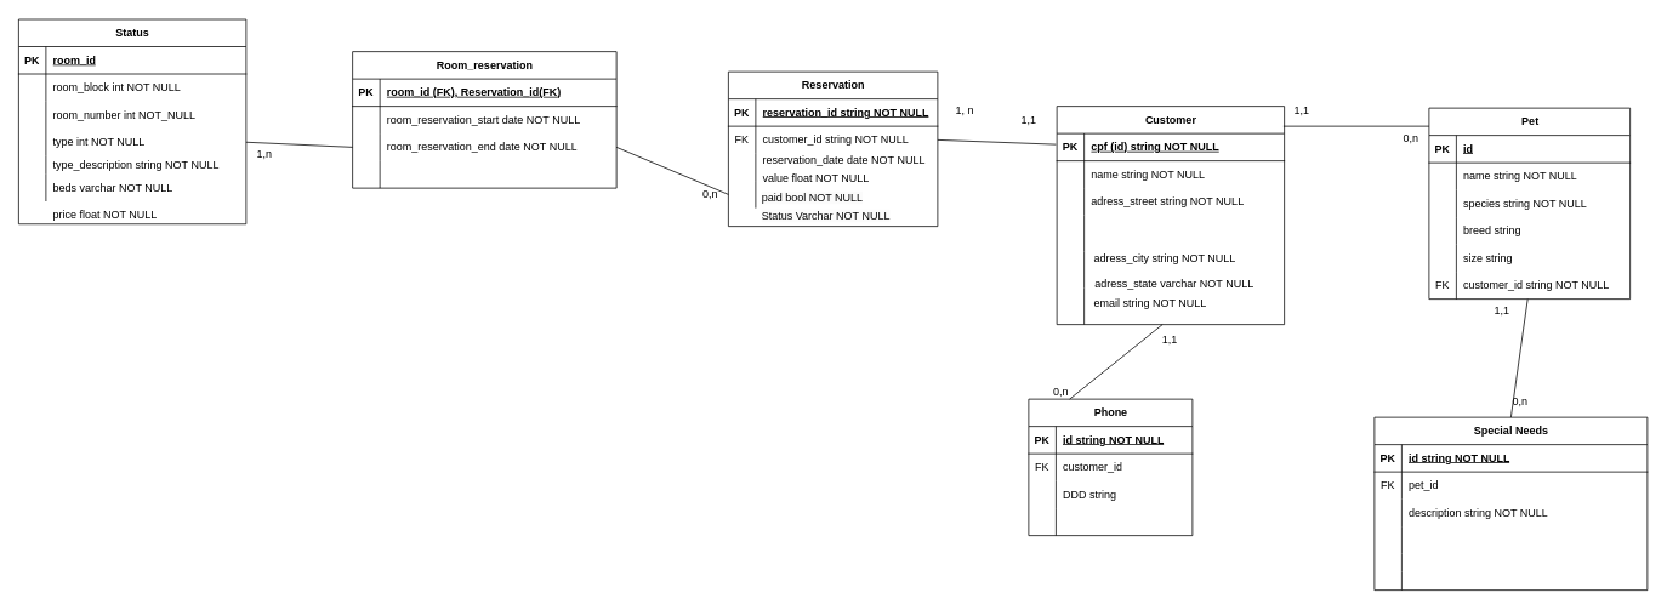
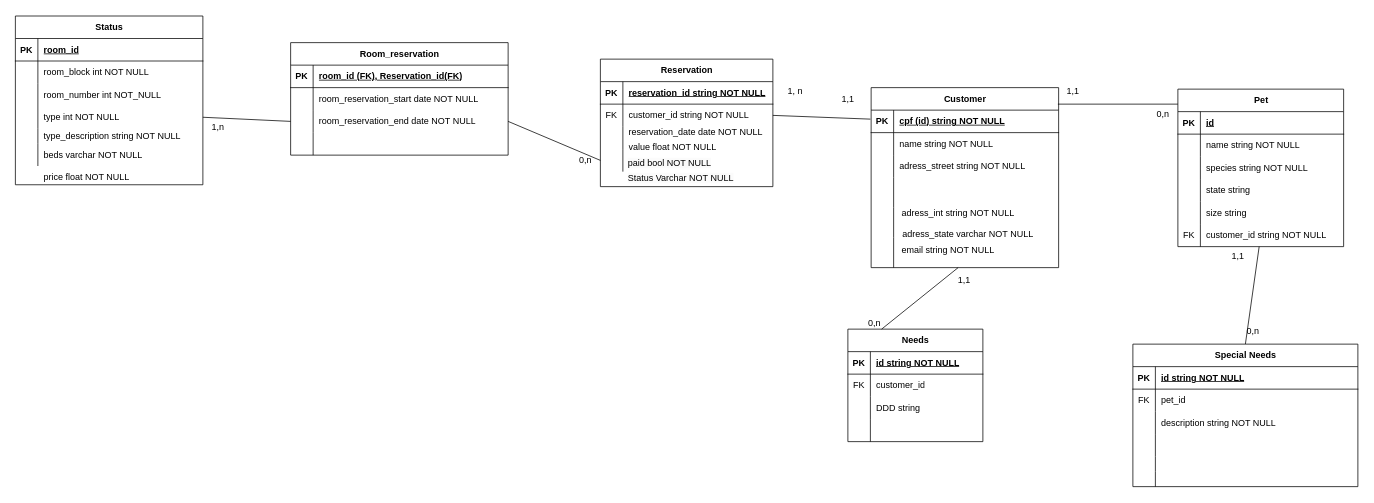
- <mxCell id="33" value="breed string&amp;nbsp;" style="shape=partialRectangle;connectable=0;fillColor=none;top=0;left=0;bottom=0;right=0;align=left;spacingLeft=6;overflow=hidden;whiteSpace=wrap;html=1;" parent="31" vertex="1"><mxGeometry x="30" width="191" height="30" as="geometry"><mxRectangle width="191" height="30" as="alternateBounds" /></mxGeometry></mxCell>
+ <mxCell id="33" value="state string&amp;nbsp;" style="shape=partialRectangle;connectable=0;fillColor=none;top=0;left=0;bottom=0;right=0;align=left;spacingLeft=6;overflow=hidden;whiteSpace=wrap;html=1;" parent="31" vertex="1"><mxGeometry x="30" width="191" height="30" as="geometry"><mxRectangle width="191" height="30" as="alternateBounds" /></mxGeometry></mxCell>
- <mxCell id="143" value="adress_city string NOT NULL" style="text;html=1;align=left;verticalAlign=middle;whiteSpace=wrap;rounded=0;" vertex="1" parent="1"><mxGeometry x="1200" y="268" width="210" height="30" as="geometry" /></mxCell>
+ <mxCell id="143" value="adress_int string NOT NULL" style="text;html=1;align=left;verticalAlign=middle;whiteSpace=wrap;rounded=0;" vertex="1" parent="1"><mxGeometry x="1200" y="268" width="210" height="30" as="geometry" /></mxCell>
- <mxCell id="44" value="Phone" style="shape=table;startSize=30;container=1;collapsible=1;childLayout=tableLayout;fixedRows=1;rowLines=0;fontStyle=1;align=center;resizeLast=1;html=1;" parent="1" vertex="1"><mxGeometry x="1130" y="438" width="180" height="150" as="geometry" /></mxCell>
+ <mxCell id="44" value="Needs" style="shape=table;startSize=30;container=1;collapsible=1;childLayout=tableLayout;fixedRows=1;rowLines=0;fontStyle=1;align=center;resizeLast=1;html=1;" parent="1" vertex="1"><mxGeometry x="1130" y="438" width="180" height="150" as="geometry" /></mxCell>
